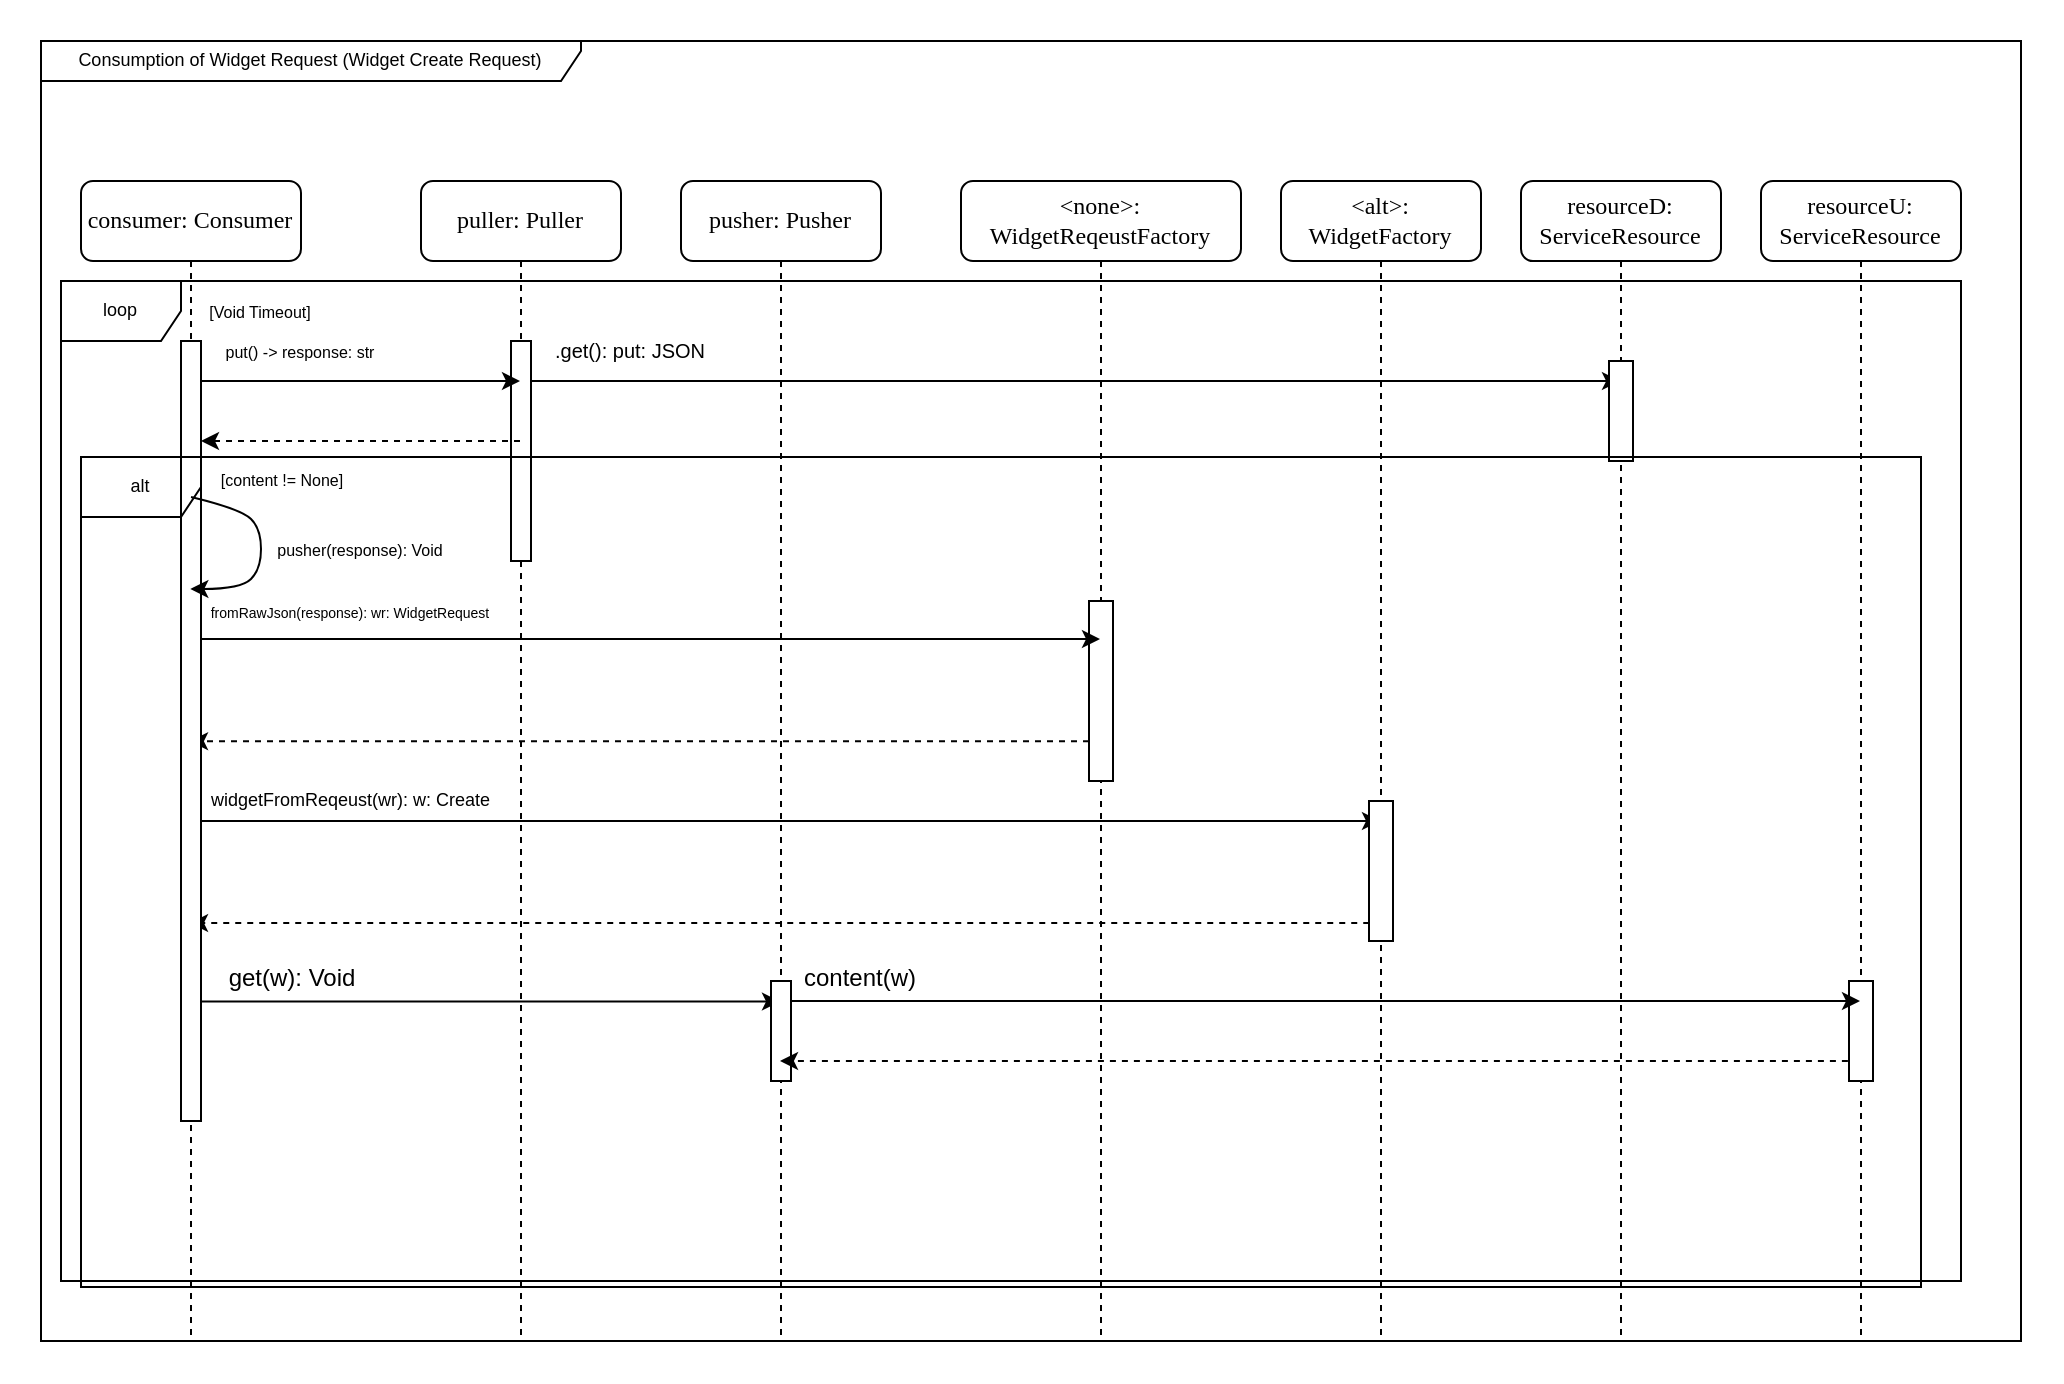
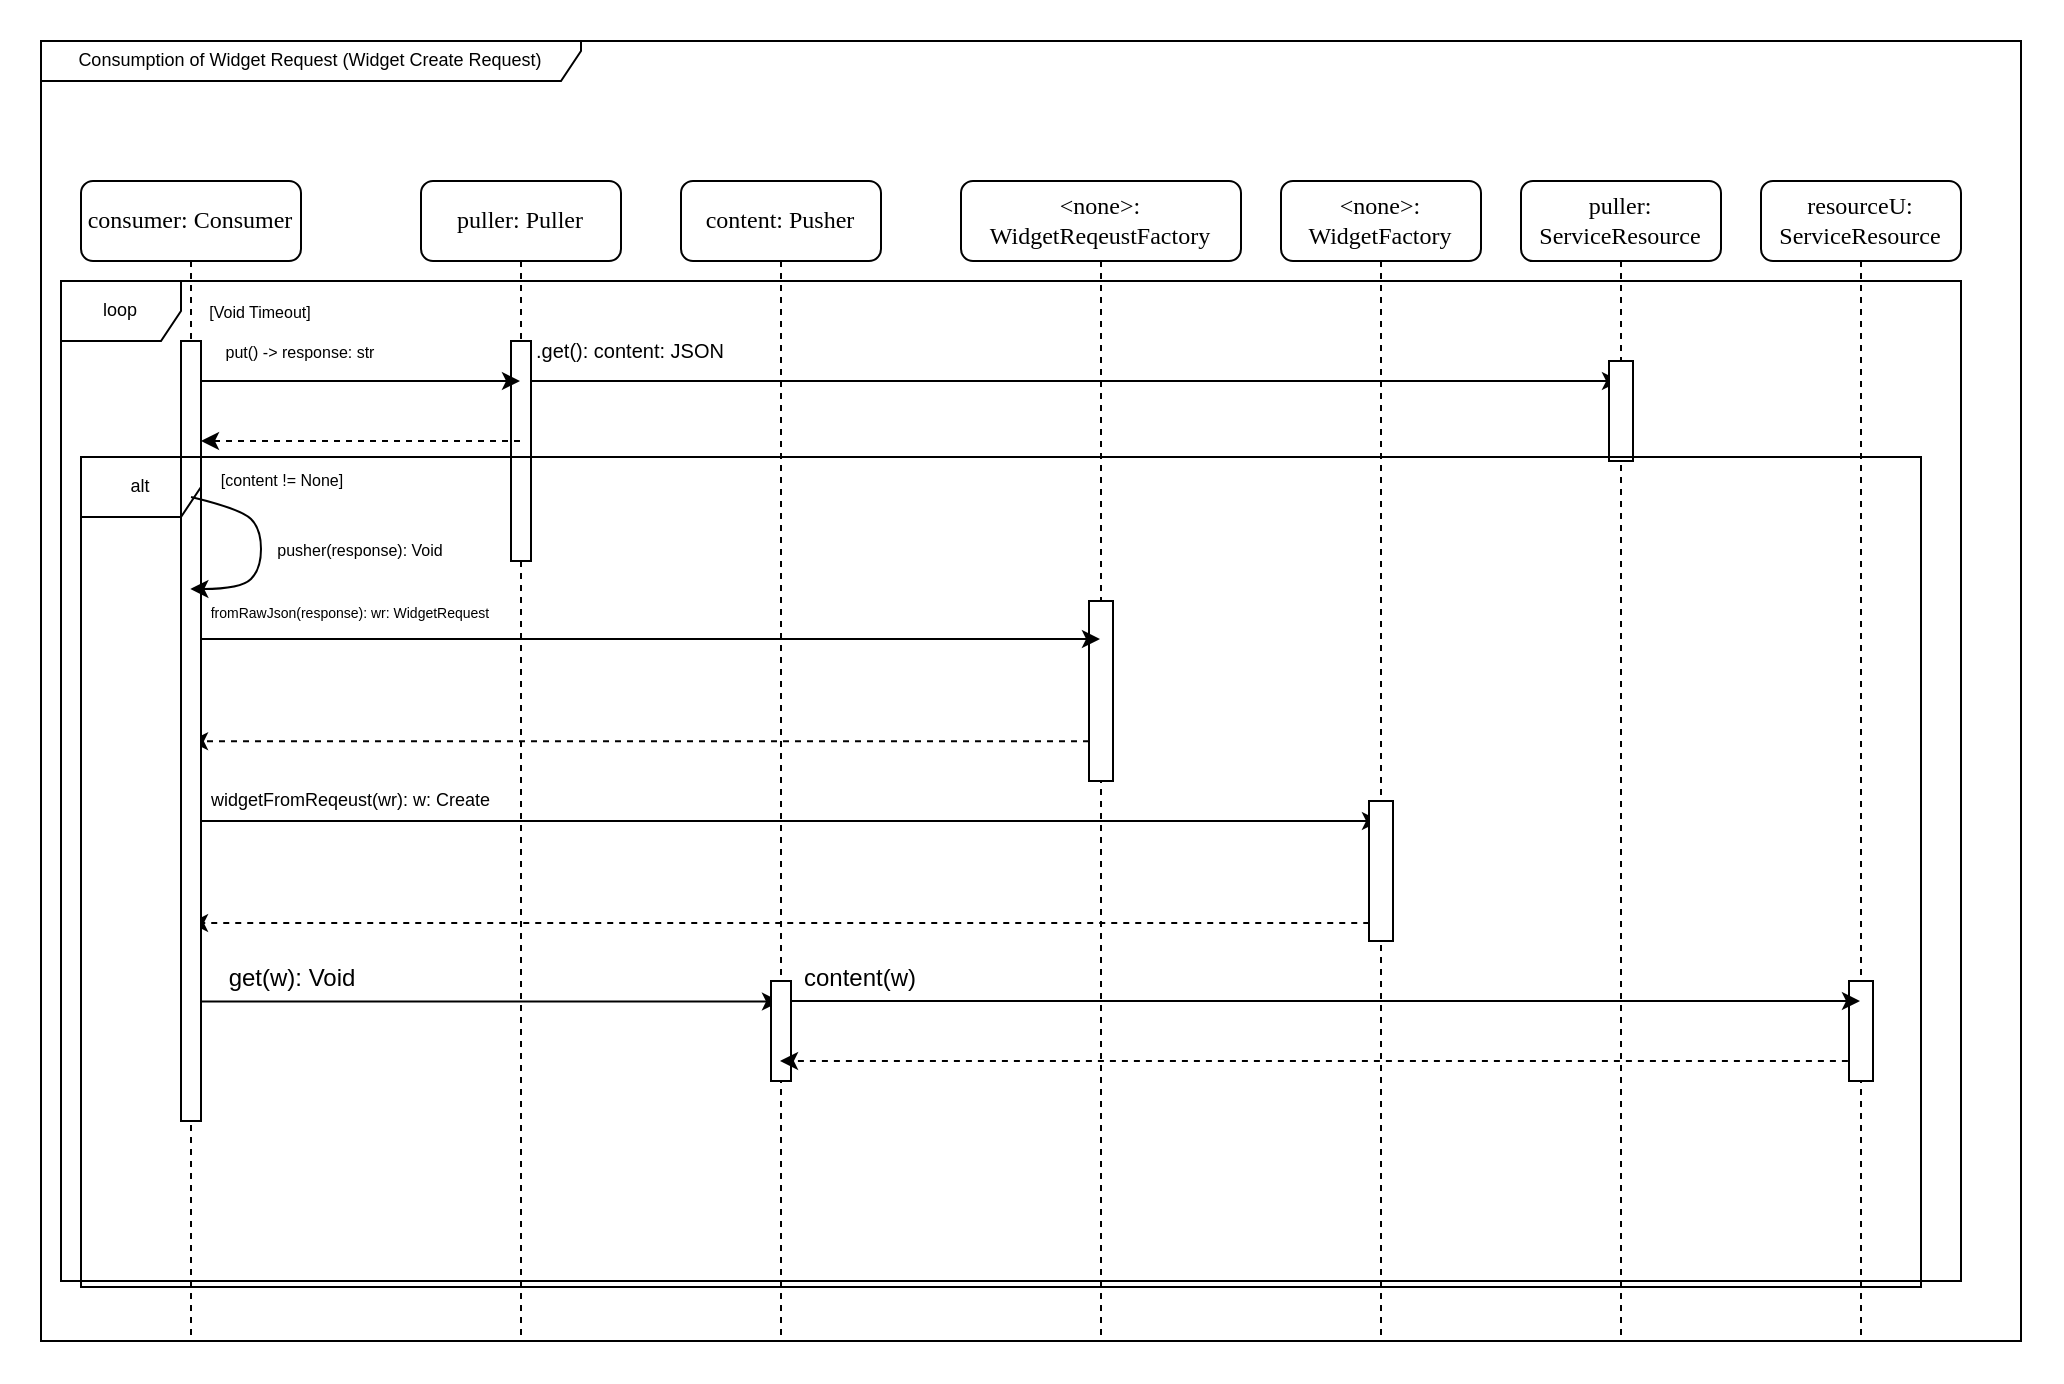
- <mxCell id="8" value="pusher: Pusher" style="shape=umlLifeline;perimeter=lifelinePerimeter;whiteSpace=wrap;html=1;container=1;collapsible=0;recursiveResize=0;outlineConnect=0;rounded=1;shadow=0;comic=0;labelBackgroundColor=none;strokeWidth=1;fontFamily=Verdana;fontSize=12;align=center;" parent="1" vertex="1"><mxGeometry x="340" y="90" width="100" height="580" as="geometry" /></mxCell>
+ <mxCell id="8" value="content: Pusher" style="shape=umlLifeline;perimeter=lifelinePerimeter;whiteSpace=wrap;html=1;container=1;collapsible=0;recursiveResize=0;outlineConnect=0;rounded=1;shadow=0;comic=0;labelBackgroundColor=none;strokeWidth=1;fontFamily=Verdana;fontSize=12;align=center;" parent="1" vertex="1"><mxGeometry x="340" y="90" width="100" height="580" as="geometry" /></mxCell>
- <mxCell id="17" value="&amp;lt;alt&amp;gt;:&lt;br&gt;WidgetFactory" style="shape=umlLifeline;perimeter=lifelinePerimeter;whiteSpace=wrap;html=1;container=1;collapsible=0;recursiveResize=0;outlineConnect=0;rounded=1;shadow=0;comic=0;labelBackgroundColor=none;strokeWidth=1;fontFamily=Verdana;fontSize=12;align=center;" parent="1" vertex="1"><mxGeometry x="640" y="90" width="100" height="580" as="geometry" /></mxCell>
+ <mxCell id="17" value="&amp;lt;none&amp;gt;:&lt;br&gt;WidgetFactory" style="shape=umlLifeline;perimeter=lifelinePerimeter;whiteSpace=wrap;html=1;container=1;collapsible=0;recursiveResize=0;outlineConnect=0;rounded=1;shadow=0;comic=0;labelBackgroundColor=none;strokeWidth=1;fontFamily=Verdana;fontSize=12;align=center;" parent="1" vertex="1"><mxGeometry x="640" y="90" width="100" height="580" as="geometry" /></mxCell>
- <mxCell id="19" value="resourceD: ServiceResource" style="shape=umlLifeline;perimeter=lifelinePerimeter;whiteSpace=wrap;html=1;container=1;collapsible=0;recursiveResize=0;outlineConnect=0;rounded=1;shadow=0;comic=0;labelBackgroundColor=none;strokeWidth=1;fontFamily=Verdana;fontSize=12;align=center;" parent="1" vertex="1"><mxGeometry x="760" y="90" width="100" height="580" as="geometry" /></mxCell>
+ <mxCell id="19" value="puller: ServiceResource" style="shape=umlLifeline;perimeter=lifelinePerimeter;whiteSpace=wrap;html=1;container=1;collapsible=0;recursiveResize=0;outlineConnect=0;rounded=1;shadow=0;comic=0;labelBackgroundColor=none;strokeWidth=1;fontFamily=Verdana;fontSize=12;align=center;" parent="1" vertex="1"><mxGeometry x="760" y="90" width="100" height="580" as="geometry" /></mxCell>
- <mxCell id="10" value="&lt;font style=&quot;font-size: 10px;&quot;&gt;.get(): put: JSON&lt;/font&gt;" style="rounded=0;whiteSpace=wrap;html=1;fillColor=none;strokeColor=none;" vertex="1" parent="8"><mxGeometry x="-75" y="80" width="100" height="10" as="geometry" /></mxCell>
+ <mxCell id="10" value="&lt;font style=&quot;font-size: 10px;&quot;&gt;.get(): content: JSON&lt;/font&gt;" style="rounded=0;whiteSpace=wrap;html=1;fillColor=none;strokeColor=none;" vertex="1" parent="8"><mxGeometry x="-75" y="80" width="100" height="10" as="geometry" /></mxCell>
